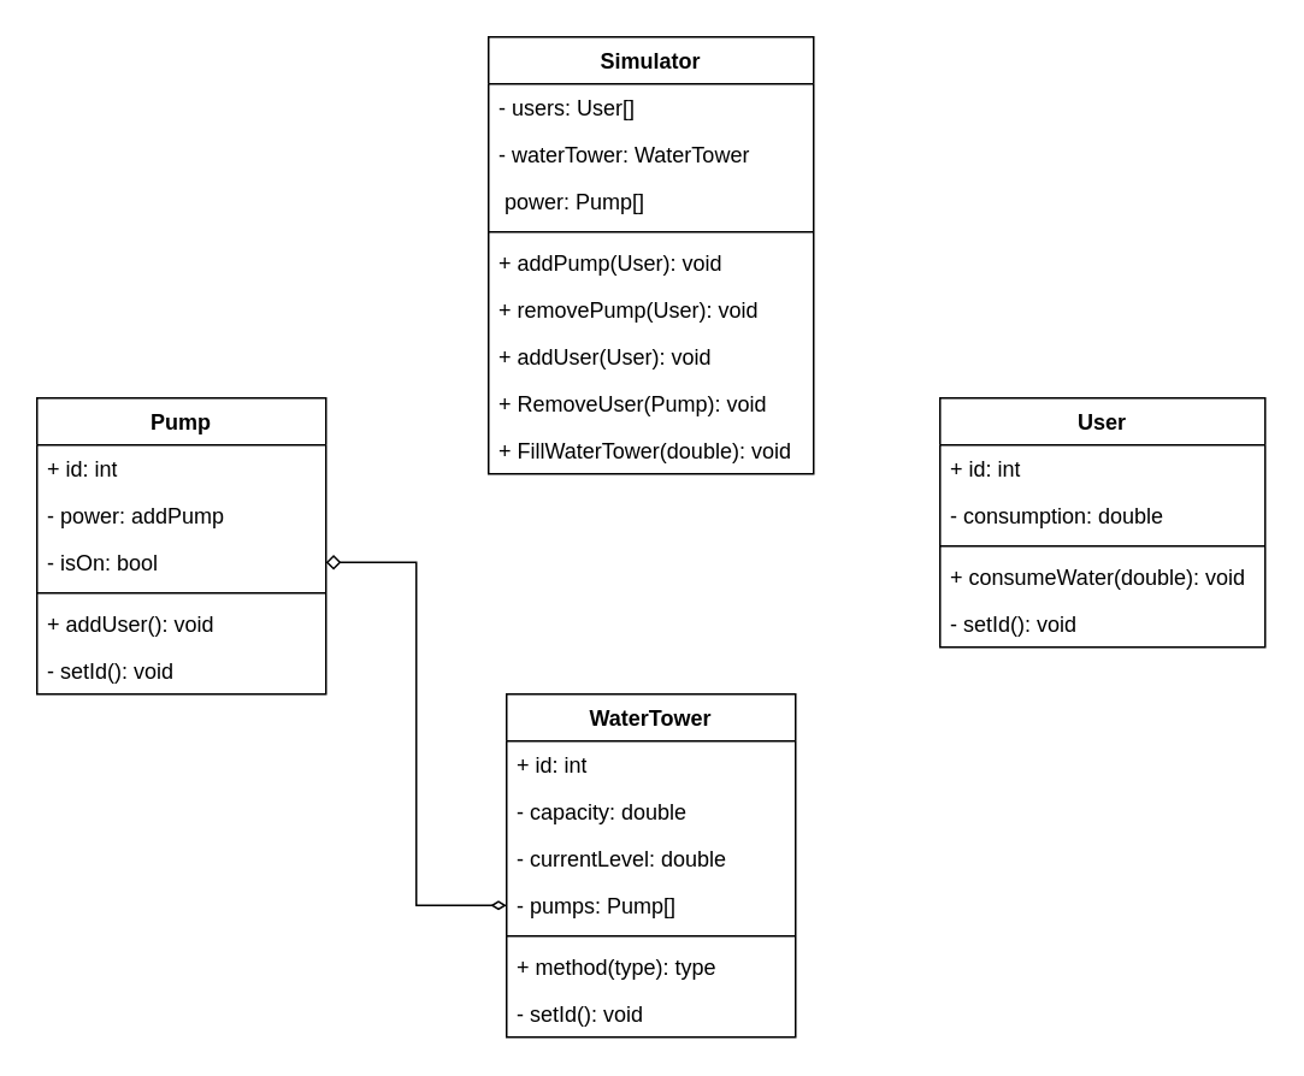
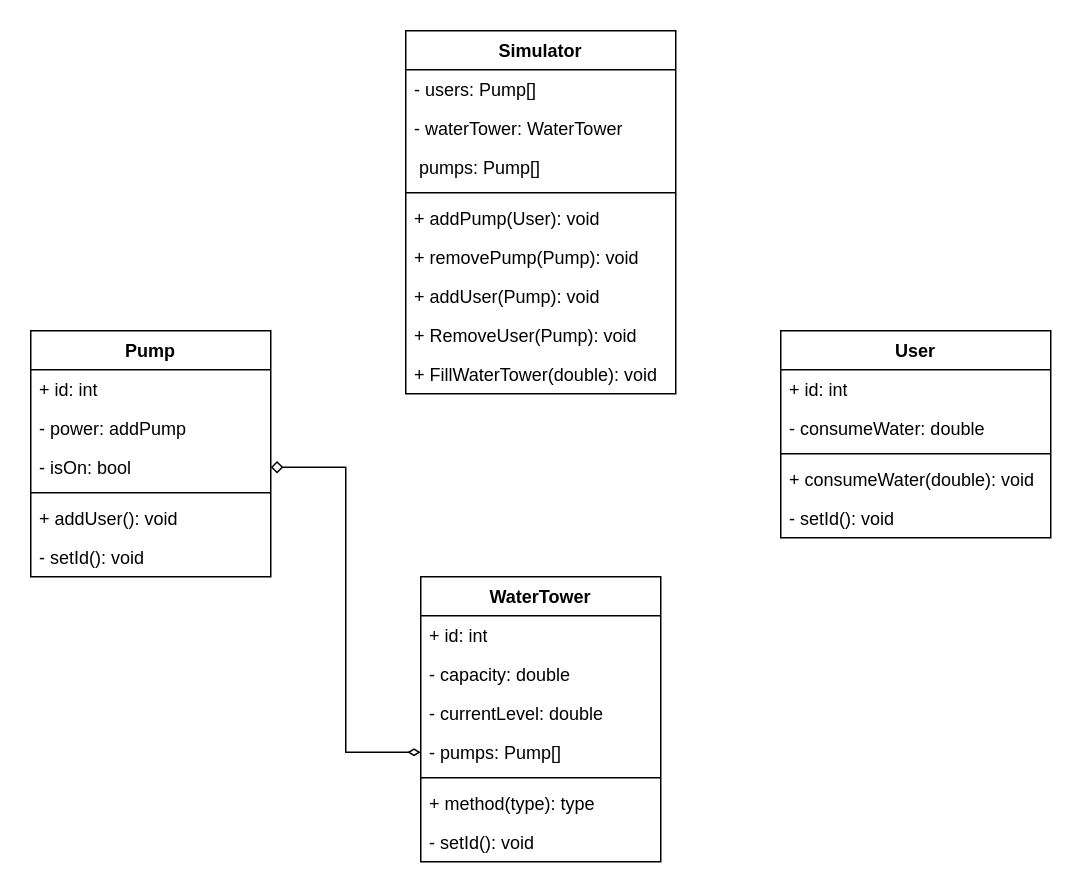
- <mxCell id="24" value="- users: User[]" style="text;strokeColor=none;fillColor=none;align=left;verticalAlign=top;spacingLeft=4;spacingRight=4;overflow=hidden;rotatable=0;points=[[0,0.5],[1,0.5]];portConstraint=eastwest;whiteSpace=wrap;html=1;" vertex="1" parent="23"><mxGeometry y="26" width="180" height="26" as="geometry" /></mxCell>
+ <mxCell id="24" value="- users: Pump[]" style="text;strokeColor=none;fillColor=none;align=left;verticalAlign=top;spacingLeft=4;spacingRight=4;overflow=hidden;rotatable=0;points=[[0,0.5],[1,0.5]];portConstraint=eastwest;whiteSpace=wrap;html=1;" vertex="1" parent="23"><mxGeometry y="26" width="180" height="26" as="geometry" /></mxCell>
- <mxCell id="26" value="&amp;nbsp;power: Pump[]" style="text;strokeColor=none;fillColor=none;align=left;verticalAlign=top;spacingLeft=4;spacingRight=4;overflow=hidden;rotatable=0;points=[[0,0.5],[1,0.5]];portConstraint=eastwest;whiteSpace=wrap;html=1;" vertex="1" parent="23"><mxGeometry y="78" width="180" height="26" as="geometry" /></mxCell>
+ <mxCell id="26" value="&amp;nbsp;pumps: Pump[]" style="text;strokeColor=none;fillColor=none;align=left;verticalAlign=top;spacingLeft=4;spacingRight=4;overflow=hidden;rotatable=0;points=[[0,0.5],[1,0.5]];portConstraint=eastwest;whiteSpace=wrap;html=1;" vertex="1" parent="23"><mxGeometry y="78" width="180" height="26" as="geometry" /></mxCell>
- <mxCell id="29" value="+ removePump(User): void" style="text;strokeColor=none;fillColor=none;align=left;verticalAlign=top;spacingLeft=4;spacingRight=4;overflow=hidden;rotatable=0;points=[[0,0.5],[1,0.5]];portConstraint=eastwest;whiteSpace=wrap;html=1;" vertex="1" parent="23"><mxGeometry y="138" width="180" height="26" as="geometry" /></mxCell>
+ <mxCell id="29" value="+ removePump(Pump): void" style="text;strokeColor=none;fillColor=none;align=left;verticalAlign=top;spacingLeft=4;spacingRight=4;overflow=hidden;rotatable=0;points=[[0,0.5],[1,0.5]];portConstraint=eastwest;whiteSpace=wrap;html=1;" vertex="1" parent="23"><mxGeometry y="138" width="180" height="26" as="geometry" /></mxCell>
- <mxCell id="30" value="+ addUser(User): void" style="text;strokeColor=none;fillColor=none;align=left;verticalAlign=top;spacingLeft=4;spacingRight=4;overflow=hidden;rotatable=0;points=[[0,0.5],[1,0.5]];portConstraint=eastwest;whiteSpace=wrap;html=1;" vertex="1" parent="23"><mxGeometry y="164" width="180" height="26" as="geometry" /></mxCell>
+ <mxCell id="30" value="+ addUser(Pump): void" style="text;strokeColor=none;fillColor=none;align=left;verticalAlign=top;spacingLeft=4;spacingRight=4;overflow=hidden;rotatable=0;points=[[0,0.5],[1,0.5]];portConstraint=eastwest;whiteSpace=wrap;html=1;" vertex="1" parent="23"><mxGeometry y="164" width="180" height="26" as="geometry" /></mxCell>
- <mxCell id="11" value="- consumption: double" style="text;strokeColor=none;fillColor=none;align=left;verticalAlign=top;spacingLeft=4;spacingRight=4;overflow=hidden;rotatable=0;points=[[0,0.5],[1,0.5]];portConstraint=eastwest;whiteSpace=wrap;html=1;" vertex="1" parent="9"><mxGeometry y="52" width="180" height="26" as="geometry" /></mxCell>
+ <mxCell id="11" value="- consumeWater: double" style="text;strokeColor=none;fillColor=none;align=left;verticalAlign=top;spacingLeft=4;spacingRight=4;overflow=hidden;rotatable=0;points=[[0,0.5],[1,0.5]];portConstraint=eastwest;whiteSpace=wrap;html=1;" vertex="1" parent="9"><mxGeometry y="52" width="180" height="26" as="geometry" /></mxCell>
